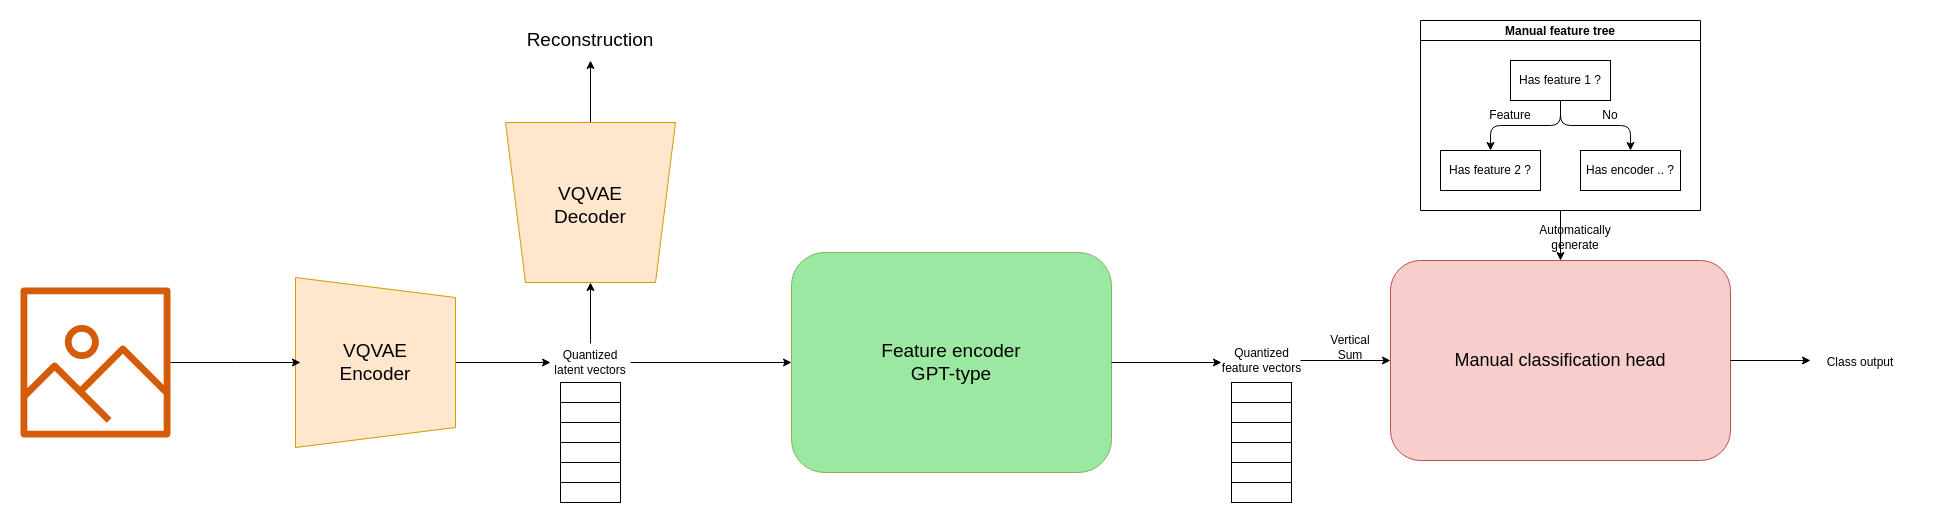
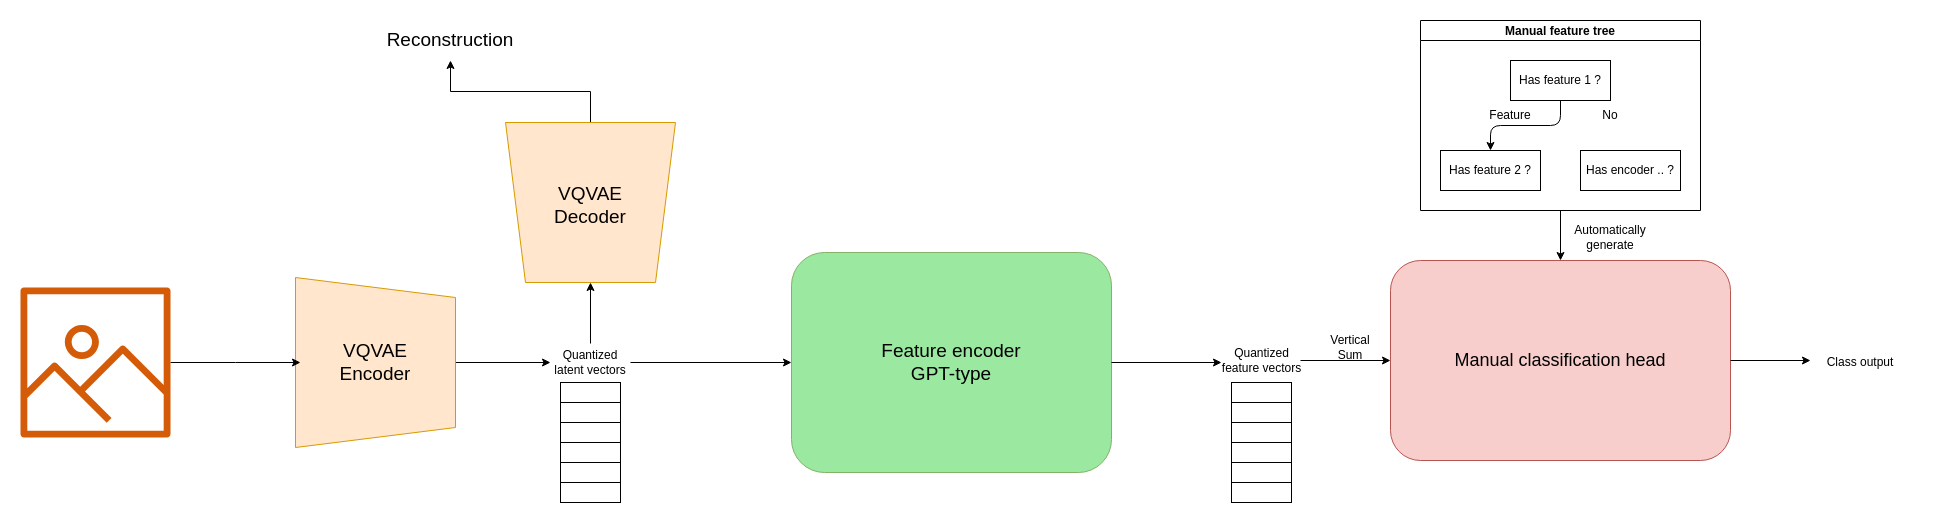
- <mxCell id="40" value="&lt;font style=&quot;font-size: 19px;&quot;&gt;Reconstruction&lt;/font&gt;" style="text;html=1;strokeColor=none;fillColor=none;align=center;verticalAlign=middle;whiteSpace=wrap;rounded=0;" vertex="1" parent="1"><mxGeometry x="515" y="20" width="150" height="40" as="geometry" /></mxCell>
+ <mxCell id="40" value="&lt;font style=&quot;font-size: 19px;&quot;&gt;Reconstruction&lt;/font&gt;" style="text;html=1;strokeColor=none;fillColor=none;align=center;verticalAlign=middle;whiteSpace=wrap;rounded=0;" vertex="1" parent="1"><mxGeometry x="375" y="20" width="150" height="40" as="geometry" /></mxCell>
- <mxCell id="7" value="" style="edgeStyle=elbowEdgeStyle;elbow=vertical;html=1;rounded=1;curved=0;sourcePerimeterSpacing=0;targetPerimeterSpacing=0;startSize=6;endSize=6;" parent="2" source="3" target="6" edge="1"><mxGeometry relative="1" as="geometry" /></mxCell>
- <mxCell id="27" value="Automatically generate" style="text;html=1;strokeColor=none;fillColor=none;align=center;verticalAlign=middle;whiteSpace=wrap;rounded=0;" parent="1" vertex="1"><mxGeometry x="1515" y="222" width="120" height="30" as="geometry" /></mxCell>
+ <mxCell id="27" value="Automatically generate" style="text;html=1;strokeColor=none;fillColor=none;align=center;verticalAlign=middle;whiteSpace=wrap;rounded=0;" parent="1" vertex="1"><mxGeometry x="1550" y="222" width="120" height="30" as="geometry" /></mxCell>
